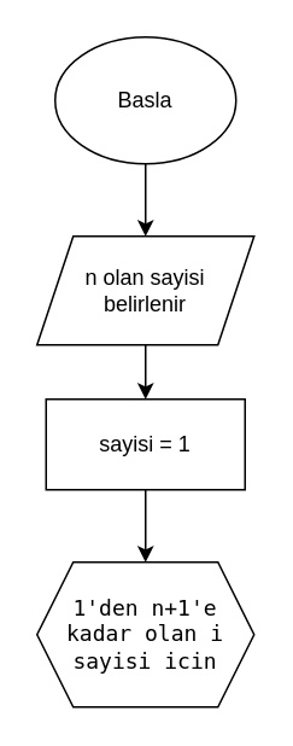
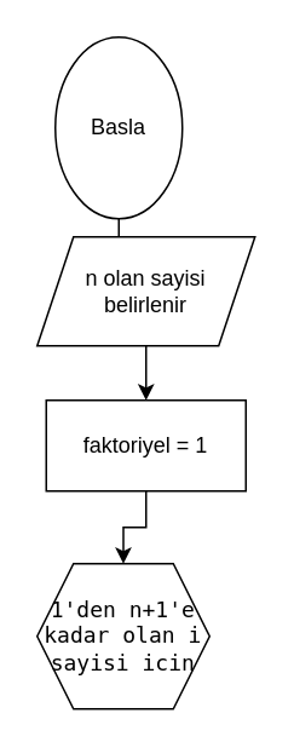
- <mxCell id="3" value="Basla" style="ellipse;whiteSpace=wrap;html=1;" vertex="1" parent="1"><mxGeometry x="30" width="100" height="70" as="geometry" y="20" /></mxCell>
+ <mxCell id="3" value="Basla" style="ellipse;whiteSpace=wrap;html=1;" vertex="1" parent="1"><mxGeometry x="30" y="20" width="70" height="100" as="geometry" /></mxCell>
- <mxCell id="6" value="sayisi = 1" style="rounded=0;whiteSpace=wrap;html=1;" vertex="1" parent="1"><mxGeometry x="25" y="220" width="110" height="50" as="geometry" /></mxCell>
+ <mxCell id="6" value="faktoriyel = 1" style="rounded=0;whiteSpace=wrap;html=1;" vertex="1" parent="1"><mxGeometry x="25" y="220" width="110" height="50" as="geometry" /></mxCell>
- <mxCell id="8" value="&lt;pre&gt;1'den n+1'e&lt;br&gt;kadar olan i&lt;br&gt;sayisi icin&lt;br&gt;&lt;/pre&gt;" style="shape=hexagon;perimeter=hexagonPerimeter2;whiteSpace=wrap;html=1;fixedSize=1;" vertex="1" parent="1"><mxGeometry x="20" y="310" width="120" height="80" as="geometry" /></mxCell>
+ <mxCell id="8" value="&lt;pre&gt;1'den n+1'e&lt;br&gt;kadar olan i&lt;br&gt;sayisi icin&lt;br&gt;&lt;/pre&gt;" style="shape=hexagon;perimeter=hexagonPerimeter2;whiteSpace=wrap;html=1;fixedSize=1;" vertex="1" parent="1"><mxGeometry x="20" y="310" width="95" height="80" as="geometry" /></mxCell>
